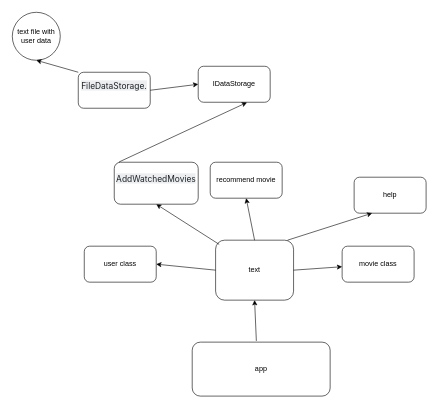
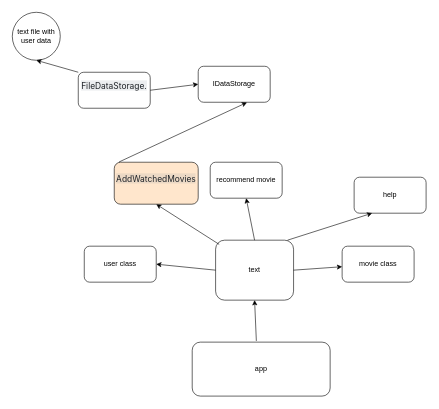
- <mxCell id="19" value="&#10;&lt;span style=&quot;color: rgb(31, 35, 40); font-family: -apple-system, BlinkMacSystemFont, &amp;quot;Segoe UI&amp;quot;, &amp;quot;Noto Sans&amp;quot;, Helvetica, Arial, sans-serif, &amp;quot;Apple Color Emoji&amp;quot;, &amp;quot;Segoe UI Emoji&amp;quot;; font-size: 14px; font-style: normal; font-variant-ligatures: normal; font-variant-caps: normal; font-weight: 400; letter-spacing: normal; orphans: 2; text-align: left; text-indent: 0px; text-transform: none; widows: 2; word-spacing: 0px; -webkit-text-stroke-width: 0px; white-space: nowrap; background-color: rgba(129, 139, 152, 0.15); text-decoration-thickness: initial; text-decoration-style: initial; text-decoration-color: initial; display: inline !important; float: none;&quot;&gt;AddWatchedMovies&lt;/span&gt;&#10;&#10;" style="rounded=1;whiteSpace=wrap;html=1;" vertex="1" parent="1"><mxGeometry x="190" y="270" width="140" height="70" as="geometry" /></mxCell>
+ <mxCell id="19" value="&#10;&lt;span style=&quot;color: rgb(31, 35, 40); font-family: -apple-system, BlinkMacSystemFont, &amp;quot;Segoe UI&amp;quot;, &amp;quot;Noto Sans&amp;quot;, Helvetica, Arial, sans-serif, &amp;quot;Apple Color Emoji&amp;quot;, &amp;quot;Segoe UI Emoji&amp;quot;; font-size: 14px; font-style: normal; font-variant-ligatures: normal; font-variant-caps: normal; font-weight: 400; letter-spacing: normal; orphans: 2; text-align: left; text-indent: 0px; text-transform: none; widows: 2; word-spacing: 0px; -webkit-text-stroke-width: 0px; white-space: nowrap; background-color: rgba(129, 139, 152, 0.15); text-decoration-thickness: initial; text-decoration-style: initial; text-decoration-color: initial; display: inline !important; float: none;&quot;&gt;AddWatchedMovies&lt;/span&gt;&#10;&#10;" style="rounded=1;whiteSpace=wrap;html=1;fillColor=#ffe6cc;" vertex="1" parent="1"><mxGeometry x="190" y="270" width="140" height="70" as="geometry" /></mxCell>
